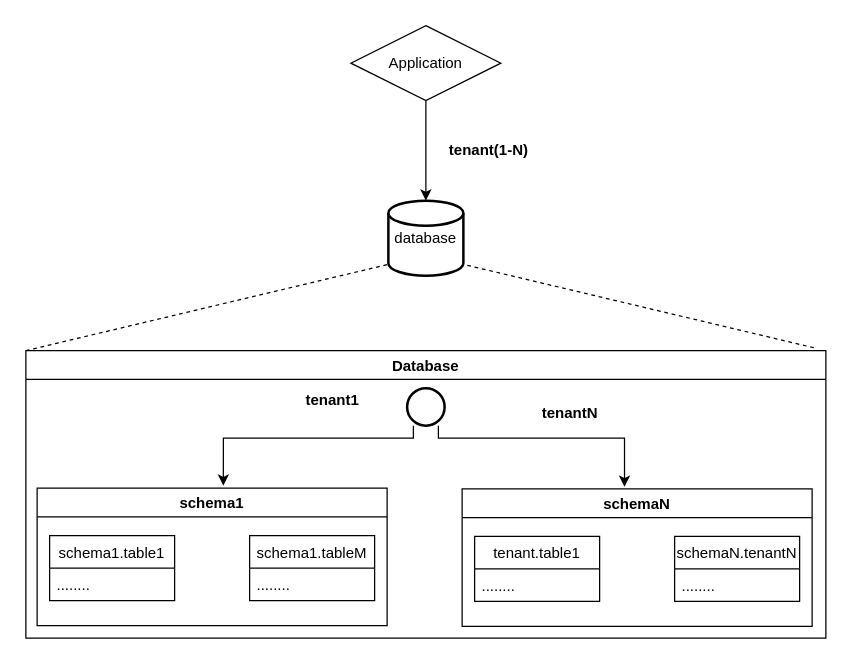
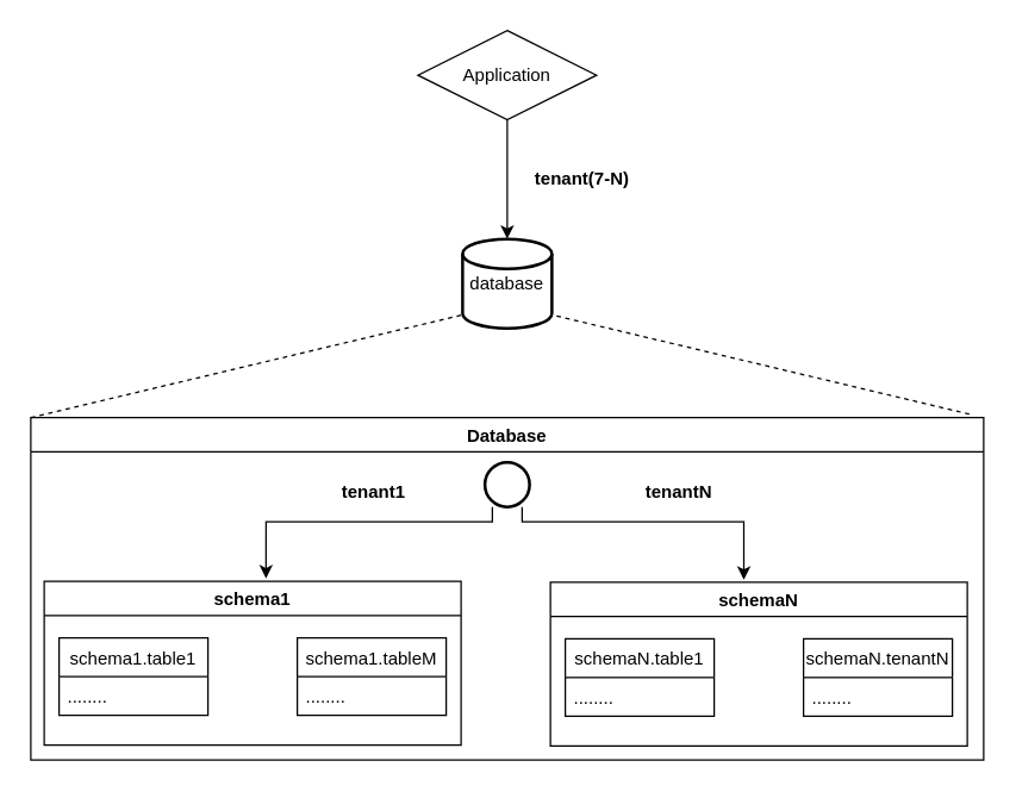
- <mxCell id="26" value="&lt;b&gt;tenant(1-N)&lt;/b&gt;" style="text;html=1;align=center;verticalAlign=middle;resizable=0;points=[];autosize=1;" vertex="1" parent="1"><mxGeometry x="350" y="110" width="80" height="20" as="geometry" /></mxCell>
+ <mxCell id="26" value="&lt;b&gt;tenant(7-N)&lt;/b&gt;" style="text;html=1;align=center;verticalAlign=middle;resizable=0;points=[];autosize=1;" vertex="1" parent="1"><mxGeometry x="350" y="110" width="80" height="20" as="geometry" /></mxCell>
- <mxCell id="21" value="&lt;b&gt;tenant1&lt;/b&gt;" style="text;html=1;align=center;verticalAlign=middle;resizable=0;points=[];autosize=1;" vertex="1" parent="5"><mxGeometry x="215" y="30" width="60" height="20" as="geometry" /></mxCell>
+ <mxCell id="21" value="&lt;b&gt;tenant1&lt;/b&gt;" style="text;html=1;align=center;verticalAlign=middle;resizable=0;points=[];autosize=1;" vertex="1" parent="5"><mxGeometry x="200" y="40" width="60" height="20" as="geometry" /></mxCell>
- <mxCell id="14" value="tenant.table1" style="swimlane;fontStyle=0;childLayout=stackLayout;horizontal=1;startSize=26;fillColor=none;horizontalStack=0;resizeParent=1;resizeParentMax=0;resizeLast=0;collapsible=1;marginBottom=0;" vertex="1" parent="13"><mxGeometry x="10" y="38" width="100" height="52" as="geometry" /></mxCell>
+ <mxCell id="14" value="schemaN.table1" style="swimlane;fontStyle=0;childLayout=stackLayout;horizontal=1;startSize=26;fillColor=none;horizontalStack=0;resizeParent=1;resizeParentMax=0;resizeLast=0;collapsible=1;marginBottom=0;" vertex="1" parent="13"><mxGeometry x="10" y="38" width="100" height="52" as="geometry" /></mxCell>
